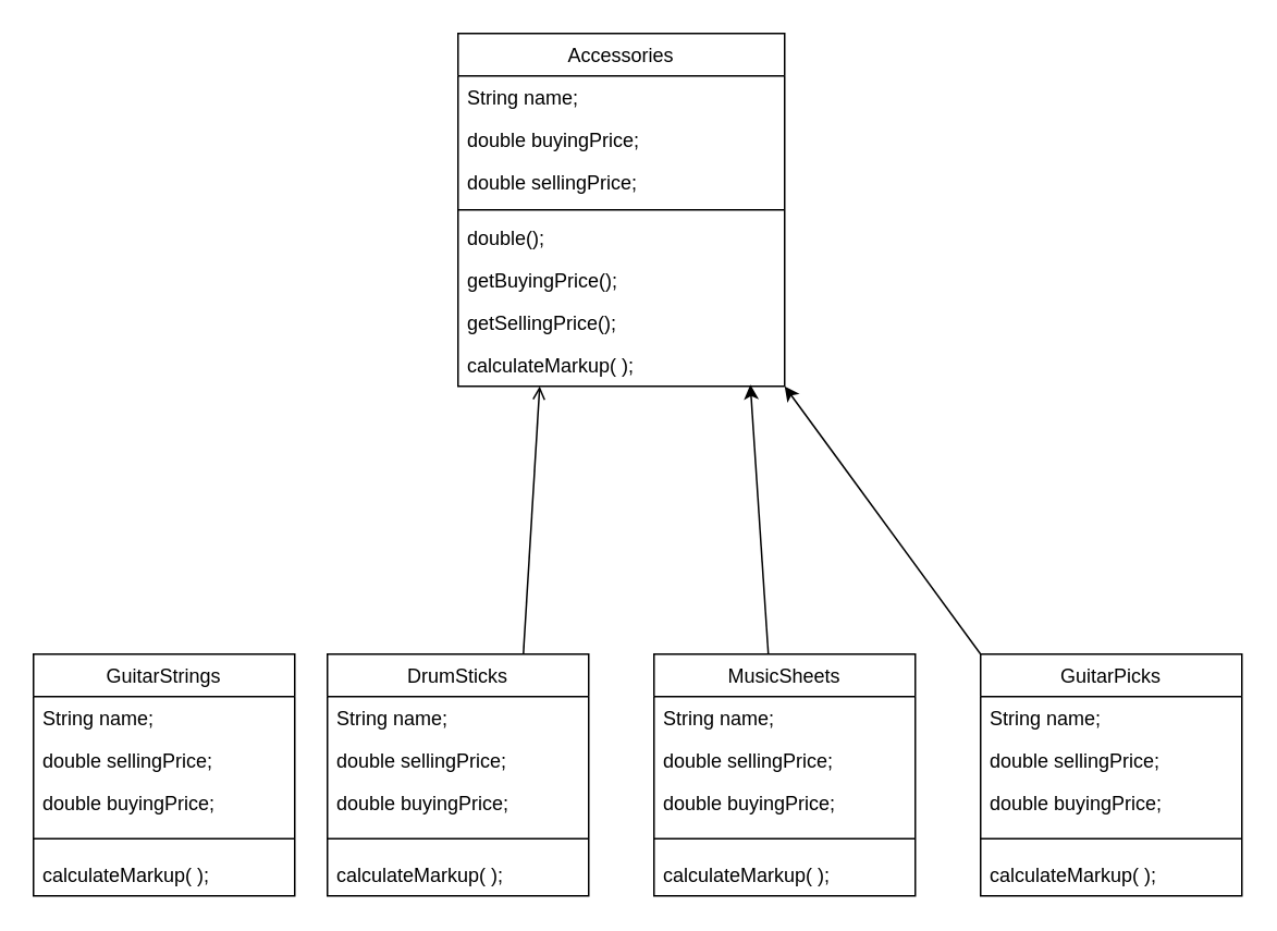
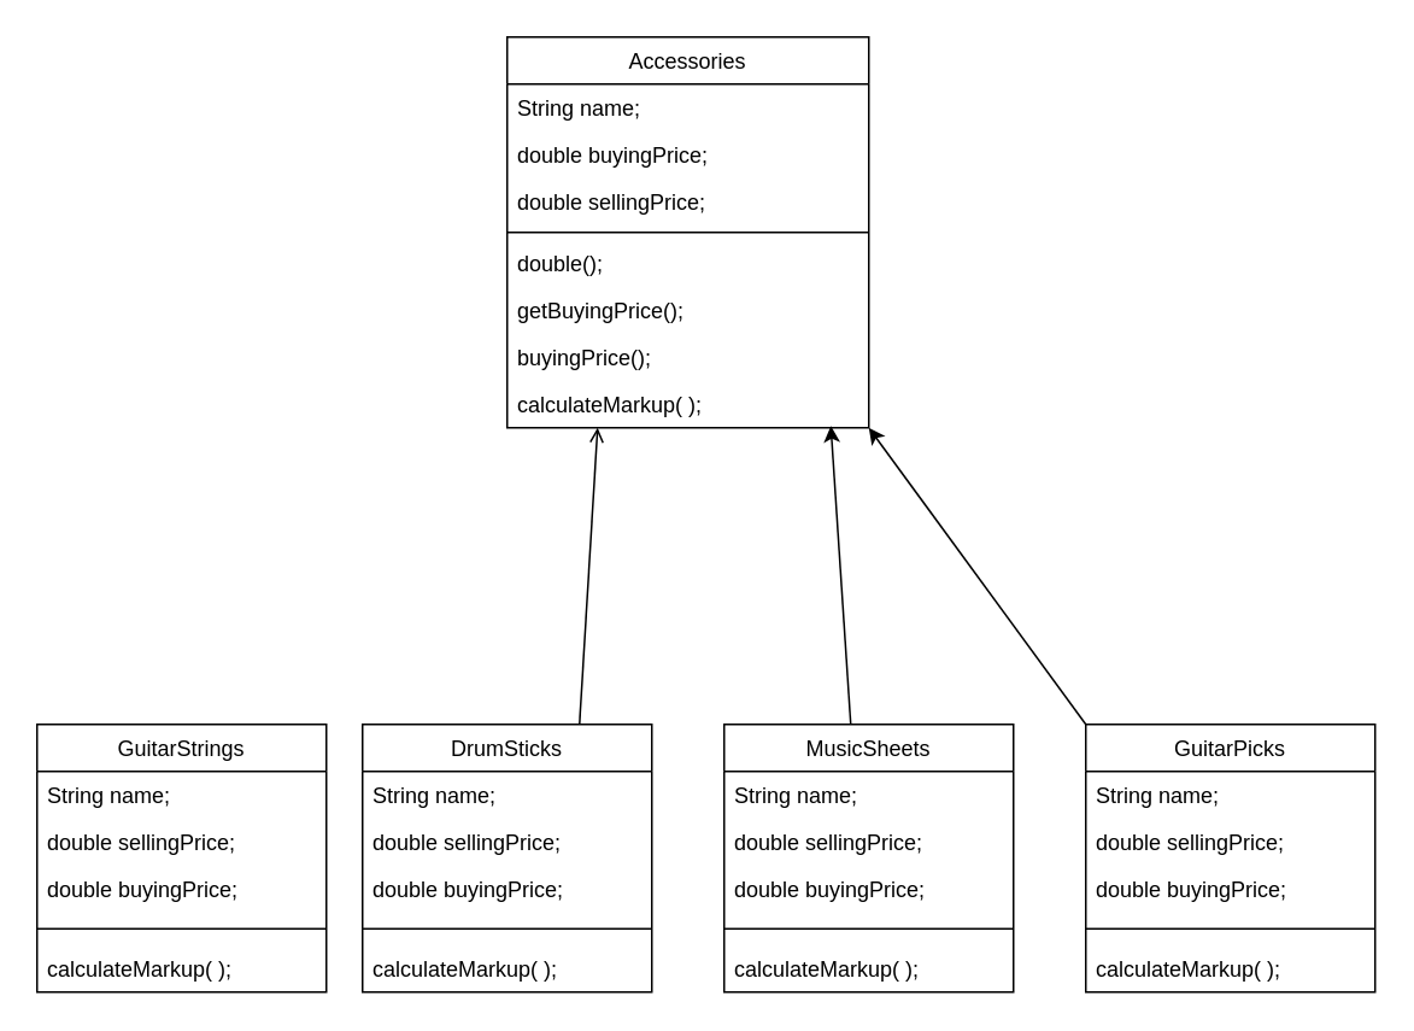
- <mxCell id="9" value="getSellingPrice();" style="text;align=left;verticalAlign=top;spacingLeft=4;spacingRight=4;overflow=hidden;rotatable=0;points=[[0,0.5],[1,0.5]];portConstraint=eastwest;rounded=0;shadow=0;html=0;" parent="2" vertex="1"><mxGeometry y="164" width="200" height="26" as="geometry" /></mxCell>
+ <mxCell id="9" value="buyingPrice();" style="text;align=left;verticalAlign=top;spacingLeft=4;spacingRight=4;overflow=hidden;rotatable=0;points=[[0,0.5],[1,0.5]];portConstraint=eastwest;rounded=0;shadow=0;html=0;" parent="2" vertex="1"><mxGeometry y="164" width="200" height="26" as="geometry" /></mxCell>
